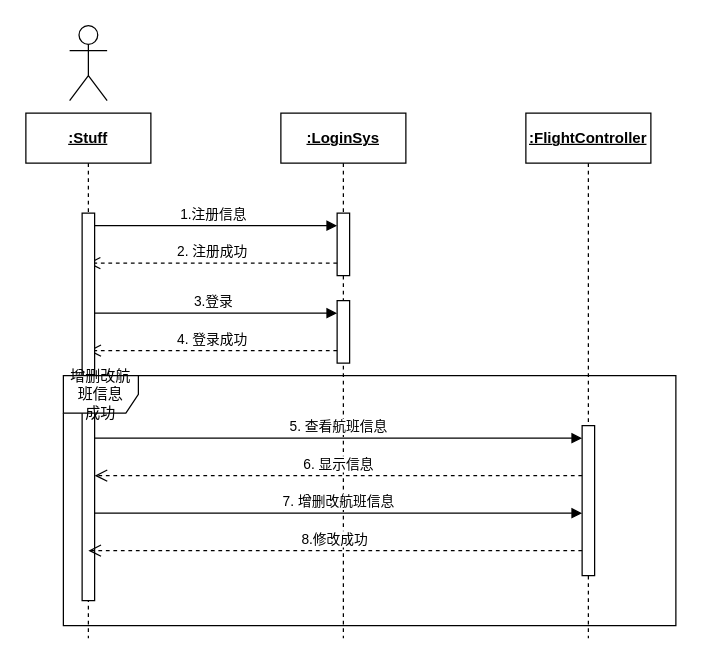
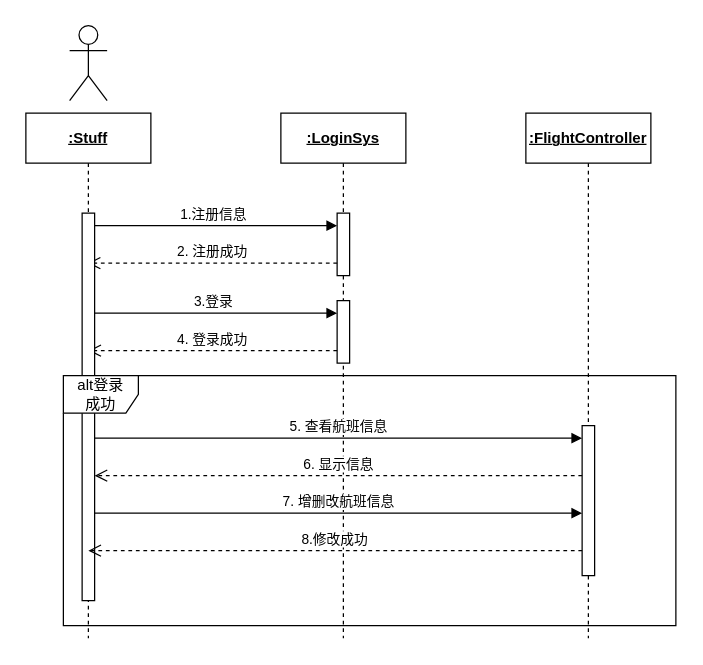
- <mxCell id="17" value="增删改航班信息&lt;br&gt;成功" style="shape=umlFrame;whiteSpace=wrap;html=1;pointerEvents=0;" vertex="1" parent="1"><mxGeometry x="50" y="300" width="490" height="200" as="geometry" /></mxCell>
+ <mxCell id="17" value="alt登录&lt;br&gt;成功" style="shape=umlFrame;whiteSpace=wrap;html=1;pointerEvents=0;" vertex="1" parent="1"><mxGeometry x="50" y="300" width="490" height="200" as="geometry" /></mxCell>
